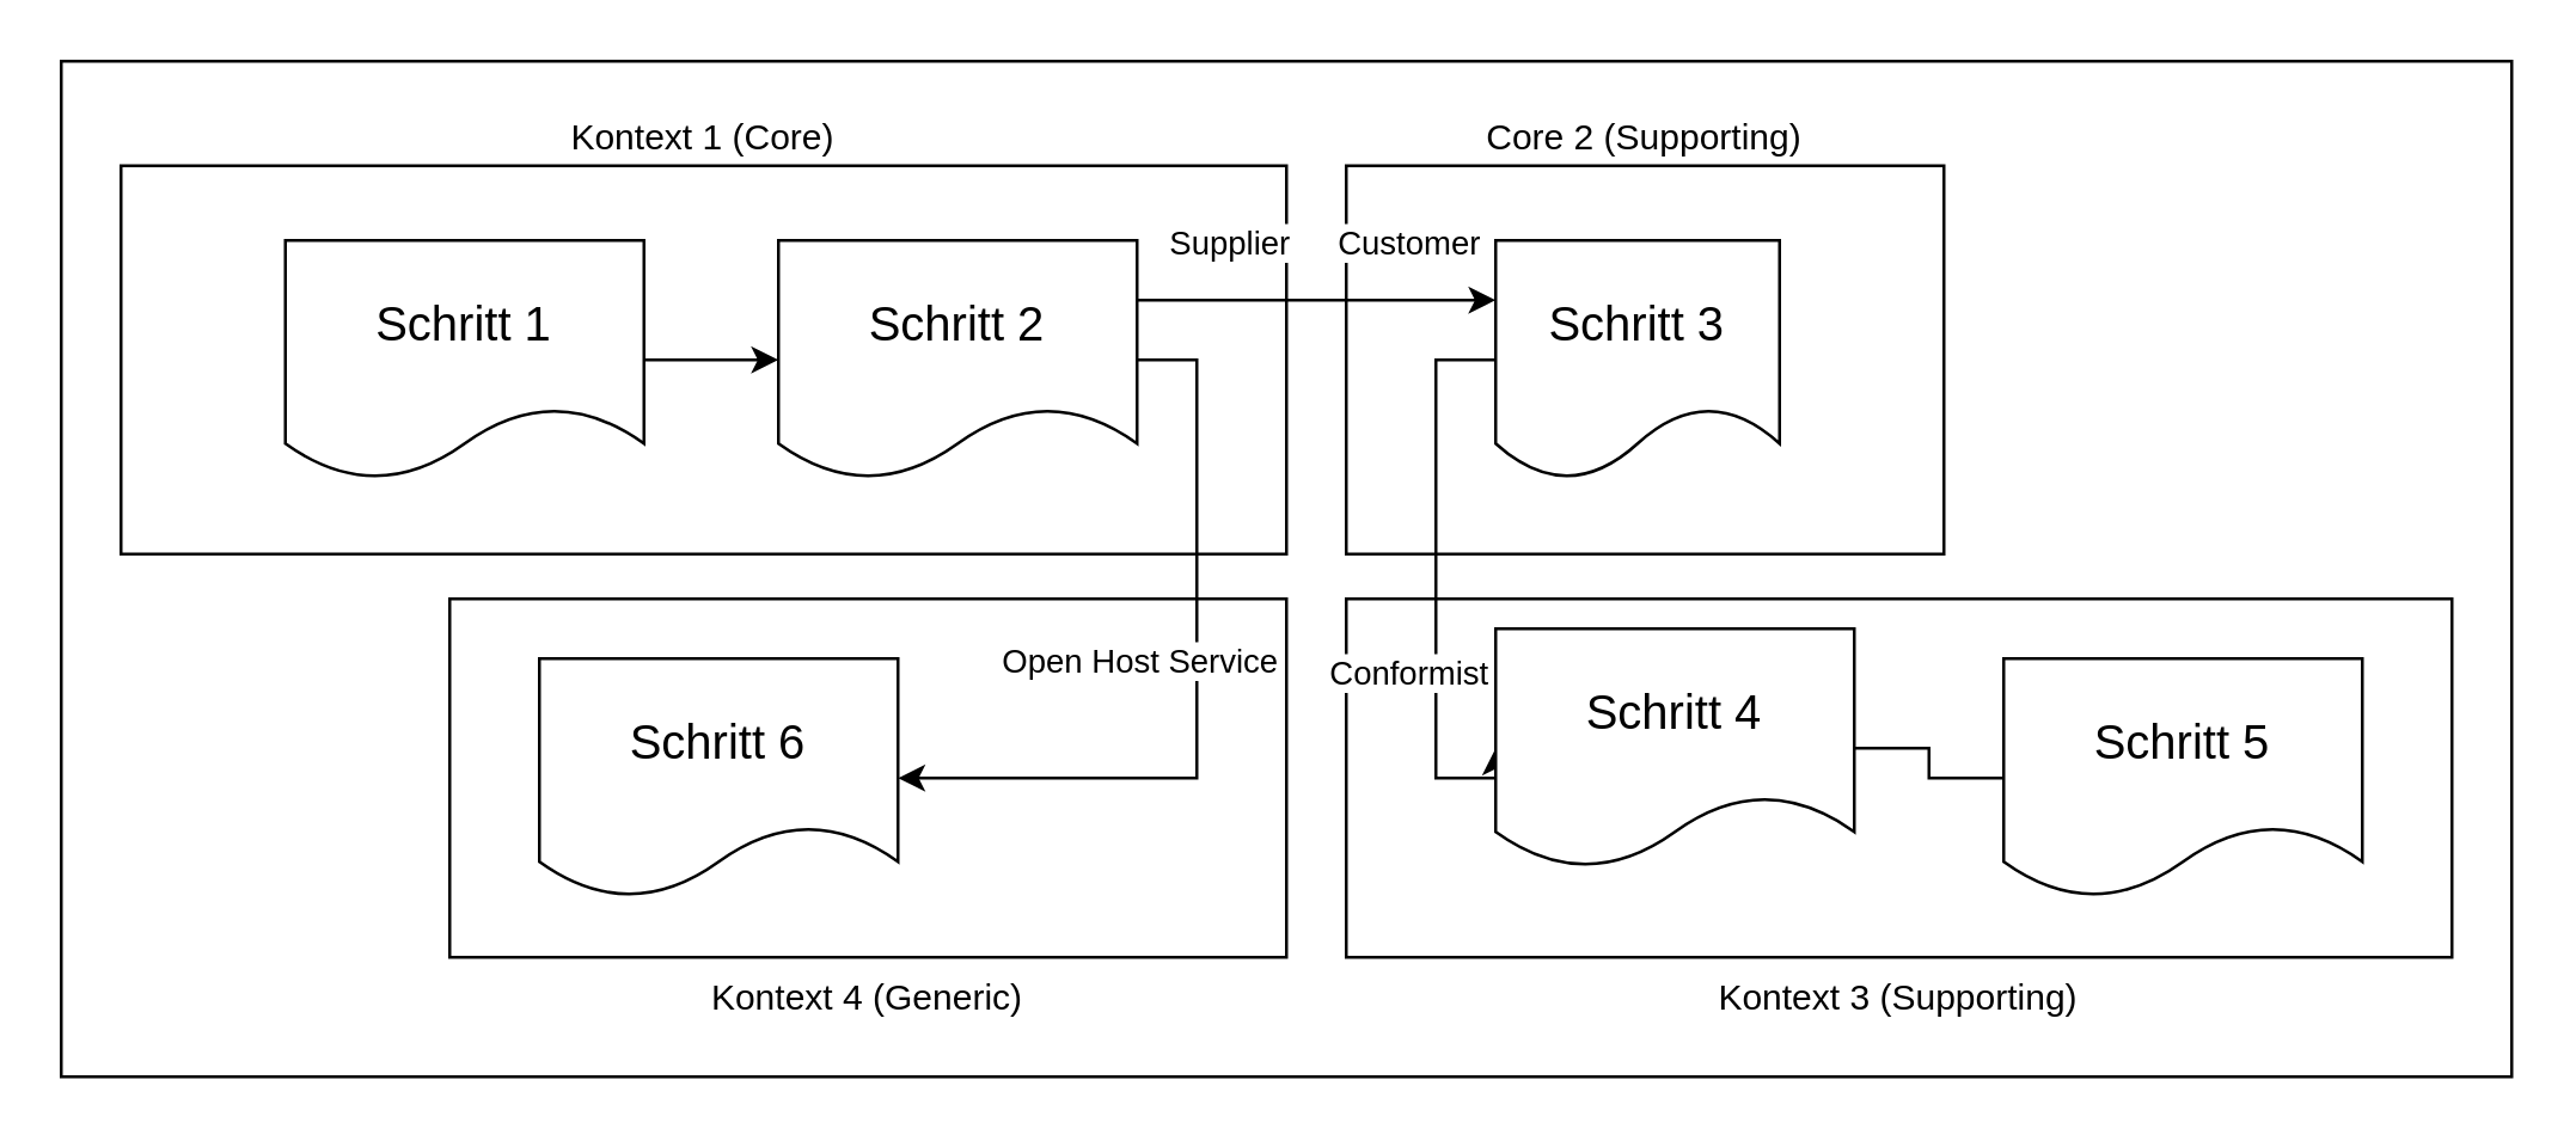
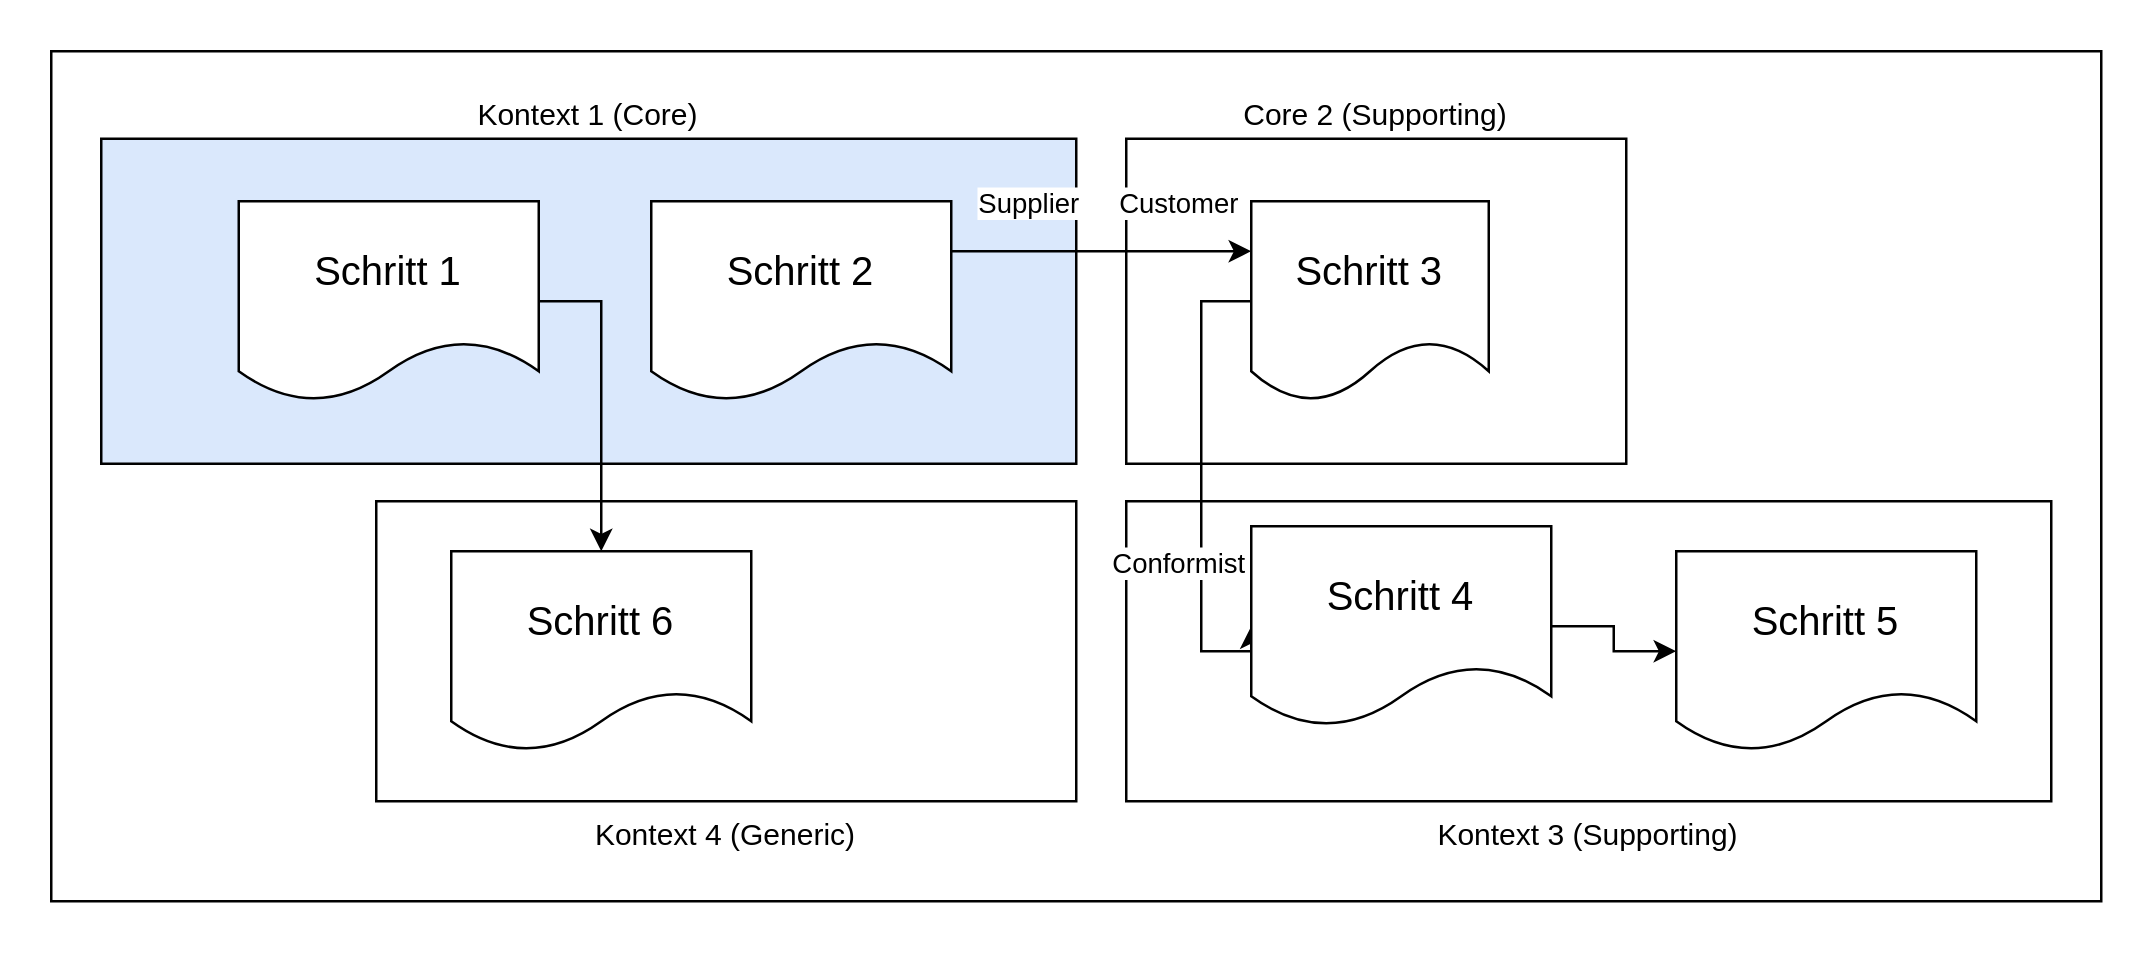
- <mxCell id="6" value="Kontext 1 (Core)" style="rounded=0;whiteSpace=wrap;html=1;labelPosition=center;verticalLabelPosition=top;align=center;verticalAlign=bottom;strokeColor=light-dark(#000000,#0433FF);" parent="1" vertex="1"><mxGeometry x="40" y="55" width="390" height="130" as="geometry" /></mxCell>
+ <mxCell id="6" value="Kontext 1 (Core)" style="rounded=0;whiteSpace=wrap;html=1;labelPosition=center;verticalLabelPosition=top;align=center;verticalAlign=bottom;strokeColor=light-dark(#000000,#0433FF);fillColor=#dae8fc;" parent="1" vertex="1"><mxGeometry x="40" y="55" width="390" height="130" as="geometry" /></mxCell>
- <mxCell id="7" style="edgeStyle=orthogonalEdgeStyle;rounded=0;orthogonalLoop=1;jettySize=auto;html=1;exitX=1;exitY=0.5;exitDx=0;exitDy=0;entryX=0;entryY=0.5;entryDx=0;entryDy=0;" parent="1" source="8" target="14" edge="1"><mxGeometry relative="1" as="geometry" /></mxCell>
+ <mxCell id="7" style="edgeStyle=orthogonalEdgeStyle;rounded=0;orthogonalLoop=1;jettySize=auto;html=1;exitX=1;exitY=0.5;exitDx=0;exitDy=0;" parent="1" source="8" target="20" edge="1"><mxGeometry relative="1" as="geometry" /></mxCell>
- <mxCell id="12" style="edgeStyle=orthogonalEdgeStyle;rounded=0;orthogonalLoop=1;jettySize=auto;html=1;exitX=1;exitY=0.5;exitDx=0;exitDy=0;entryX=1;entryY=0.5;entryDx=0;entryDy=0;" parent="1" source="14" target="20" edge="1"><mxGeometry relative="1" as="geometry" /></mxCell>
- <mxCell id="13" value="Open Host Service" style="edgeLabel;html=1;align=center;verticalAlign=middle;resizable=0;points=[];" parent="12" vertex="1" connectable="0"><mxGeometry x="-0.061" y="-2" relative="1" as="geometry"><mxPoint x="-18" y="-2" as="offset" /></mxGeometry></mxCell>
- <mxCell id="18" style="edgeStyle=orthogonalEdgeStyle;rounded=0;orthogonalLoop=1;jettySize=auto;html=1;exitX=1;exitY=0.5;exitDx=0;exitDy=0;entryX=0;entryY=0.5;entryDx=0;entryDy=0;endArrow=none;" parent="1" source="19" target="21" edge="1"><mxGeometry relative="1" as="geometry" /></mxCell>
+ <mxCell id="18" style="edgeStyle=orthogonalEdgeStyle;rounded=0;orthogonalLoop=1;jettySize=auto;html=1;exitX=1;exitY=0.5;exitDx=0;exitDy=0;entryX=0;entryY=0.5;entryDx=0;entryDy=0;" parent="1" source="19" target="21" edge="1"><mxGeometry relative="1" as="geometry" /></mxCell>
